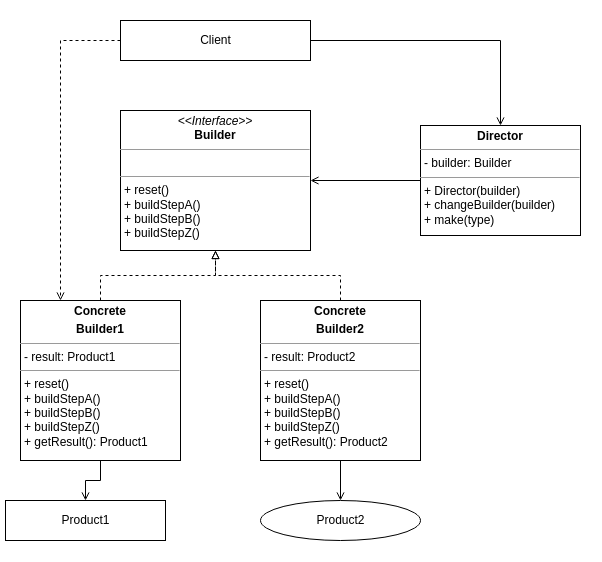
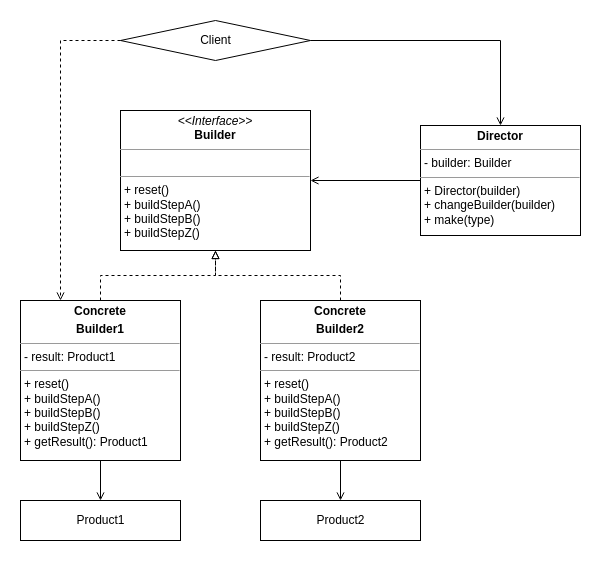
- <mxCell id="15" value="Client" style="html=1;" vertex="1" parent="1"><mxGeometry x="120" y="20" width="190" height="40" as="geometry" /></mxCell>
+ <mxCell id="15" value="Client" style="rhombus;html=1;" vertex="1" parent="1"><mxGeometry x="120" y="20" width="190" height="40" as="geometry" /></mxCell>
- <mxCell id="9" value="Product1" style="html=1;" vertex="1" parent="1"><mxGeometry x="5" y="500" width="160" height="40" as="geometry" /></mxCell>
+ <mxCell id="9" value="Product1" style="html=1;" vertex="1" parent="1"><mxGeometry x="20" y="500" width="160" height="40" as="geometry" /></mxCell>
- <mxCell id="10" value="Product2" style="ellipse;html=1;" vertex="1" parent="1"><mxGeometry x="260" y="500" width="160" height="40" as="geometry" /></mxCell>
+ <mxCell id="10" value="Product2" style="html=1;" vertex="1" parent="1"><mxGeometry x="260" y="500" width="160" height="40" as="geometry" /></mxCell>
